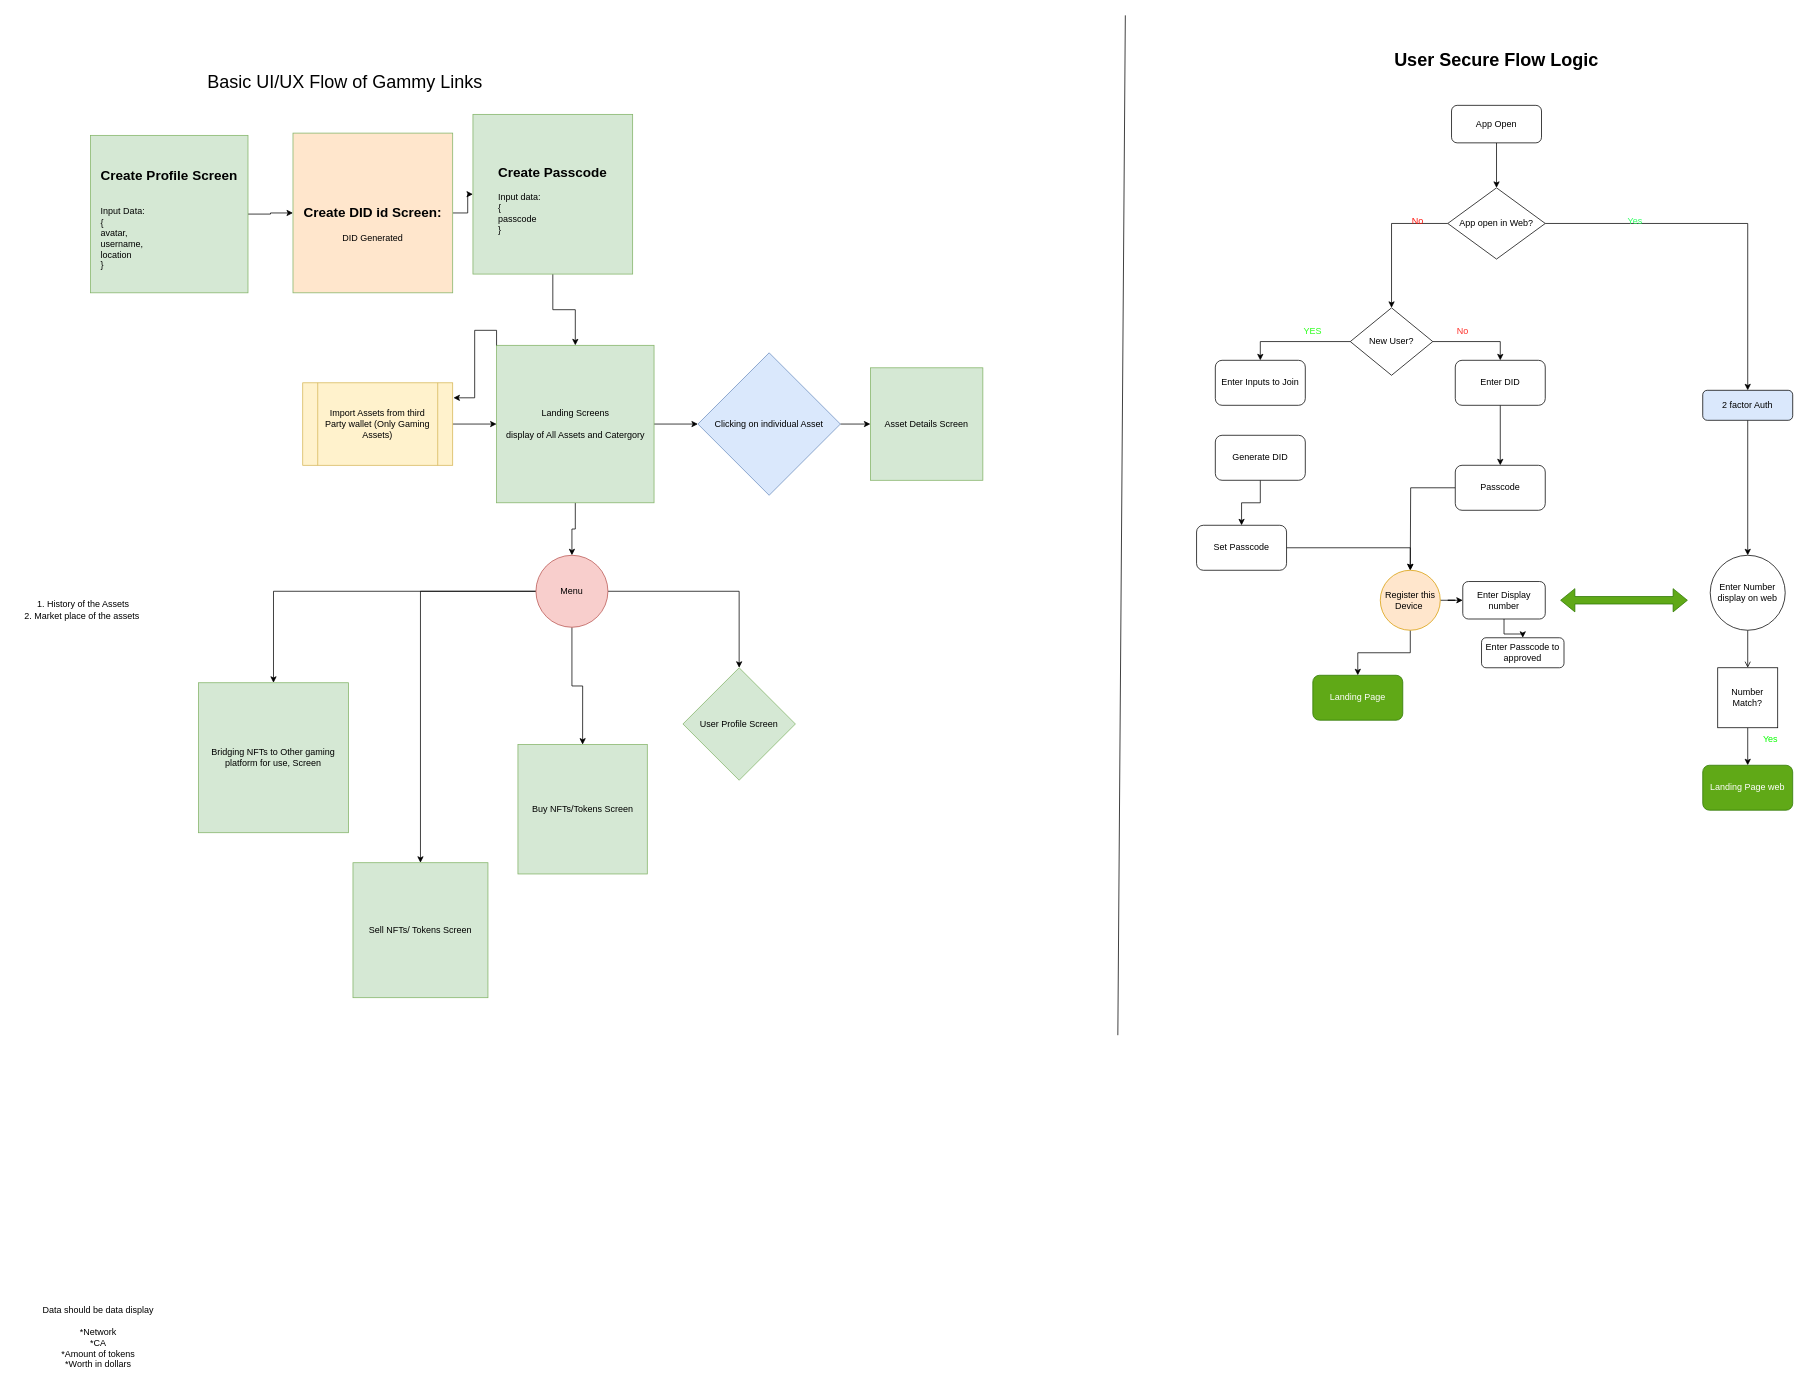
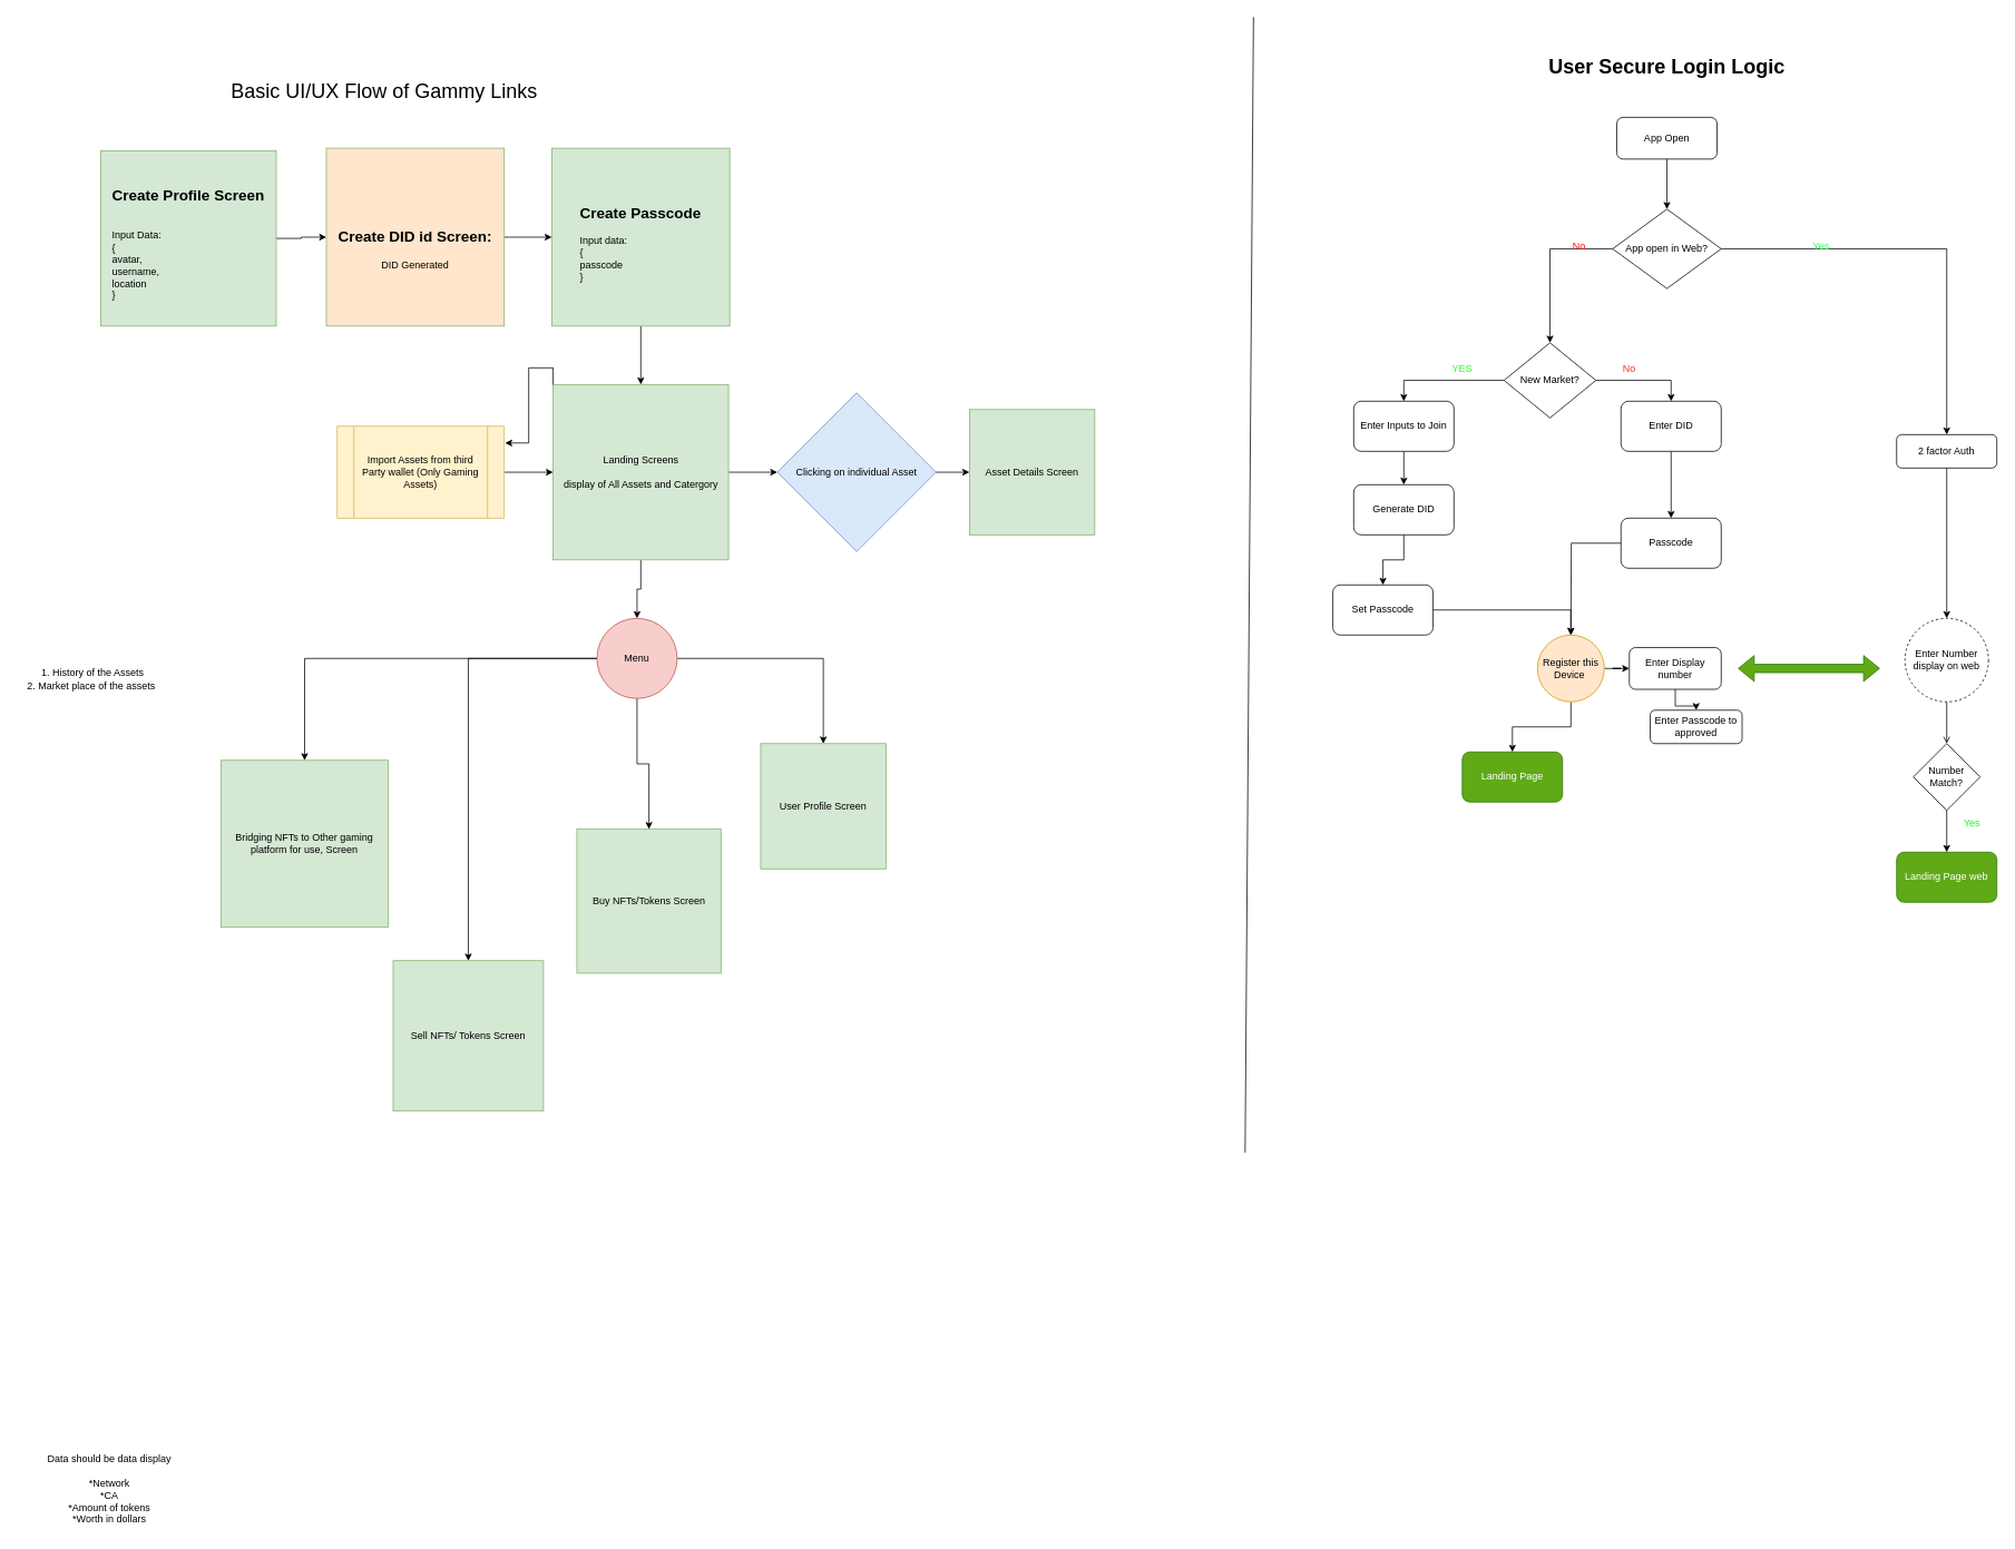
- <mxCell id="67" value="&lt;h1&gt;User Secure Flow Logic&lt;/h1&gt;" style="text;html=1;strokeColor=none;fillColor=none;align=center;verticalAlign=middle;whiteSpace=wrap;rounded=0;" vertex="1" parent="1"><mxGeometry x="1845" y="60" width="300" height="40" as="geometry" /></mxCell>
+ <mxCell id="67" value="&lt;h1&gt;User Secure Login Logic&lt;/h1&gt;" style="text;html=1;strokeColor=none;fillColor=none;align=center;verticalAlign=middle;whiteSpace=wrap;rounded=0;" vertex="1" parent="1"><mxGeometry x="1845" y="60" width="300" height="40" as="geometry" /></mxCell>
- <mxCell id="25" value="&lt;h2&gt;Create Passcode&lt;/h2&gt;&lt;div style=&quot;text-align: left;&quot;&gt;Input data:&lt;/div&gt;&lt;div style=&quot;text-align: left;&quot;&gt;{&lt;/div&gt;&lt;div style=&quot;text-align: left;&quot;&gt;passcode&lt;/div&gt;&lt;div style=&quot;text-align: left;&quot;&gt;}&lt;/div&gt;" style="whiteSpace=wrap;html=1;aspect=fixed;fillColor=#d5e8d4;strokeColor=#82b366;" vertex="1" parent="1"><mxGeometry x="630" y="152" width="213" height="213" as="geometry" /></mxCell>
+ <mxCell id="25" value="&lt;h2&gt;Create Passcode&lt;/h2&gt;&lt;div style=&quot;text-align: left;&quot;&gt;Input data:&lt;/div&gt;&lt;div style=&quot;text-align: left;&quot;&gt;{&lt;/div&gt;&lt;div style=&quot;text-align: left;&quot;&gt;passcode&lt;/div&gt;&lt;div style=&quot;text-align: left;&quot;&gt;}&lt;/div&gt;" style="whiteSpace=wrap;html=1;aspect=fixed;fillColor=#d5e8d4;strokeColor=#82b366;" vertex="1" parent="1"><mxGeometry x="660" y="177" width="213" height="213" as="geometry" /></mxCell>
- <mxCell id="39" value="New User?" style="rhombus;whiteSpace=wrap;html=1;" vertex="1" parent="1"><mxGeometry x="1800" y="410" width="110" height="90" as="geometry" /></mxCell>
+ <mxCell id="39" value="New Market?" style="rhombus;whiteSpace=wrap;html=1;" vertex="1" parent="1"><mxGeometry x="1800" y="410" width="110" height="90" as="geometry" /></mxCell>
- <mxCell id="55" value="2 factor Auth" style="rounded=1;whiteSpace=wrap;html=1;fillColor=#dae8fc;" vertex="1" parent="1"><mxGeometry x="2270" y="520" width="120" height="40" as="geometry" /></mxCell>
+ <mxCell id="55" value="2 factor Auth" style="rounded=1;whiteSpace=wrap;html=1;" vertex="1" parent="1"><mxGeometry x="2270" y="520" width="120" height="40" as="geometry" /></mxCell>
+ <mxCell id="29" value="" style="edgeStyle=orthogonalEdgeStyle;rounded=0;orthogonalLoop=1;jettySize=auto;html=1;" edge="1" parent="1" source="30" target="32"><mxGeometry relative="1" as="geometry" /></mxCell>
- <mxCell id="58" value="Enter Number display on web" style="ellipse;whiteSpace=wrap;html=1;aspect=fixed;" vertex="1" parent="1"><mxGeometry x="2280" y="740" width="100" height="100" as="geometry" /></mxCell>
+ <mxCell id="58" value="Enter Number display on web" style="ellipse;whiteSpace=wrap;html=1;aspect=fixed;dashed=1;" vertex="1" parent="1"><mxGeometry x="2280" y="740" width="100" height="100" as="geometry" /></mxCell>
- <mxCell id="61" value="Number Match?" style="whiteSpace=wrap;html=1;rounded=0;" vertex="1" parent="1"><mxGeometry x="2290" y="890" width="80" height="80" as="geometry" /></mxCell>
+ <mxCell id="61" value="Number Match?" style="rhombus;whiteSpace=wrap;html=1;" vertex="1" parent="1"><mxGeometry x="2290" y="890" width="80" height="80" as="geometry" /></mxCell>
- <mxCell id="18" value="User Profile Screen" style="rhombus;whiteSpace=wrap;html=1;aspect=fixed;fillColor=#d5e8d4;strokeColor=#82b366;" vertex="1" parent="1"><mxGeometry x="910" y="890" width="150" height="150" as="geometry" /></mxCell>
+ <mxCell id="18" value="User Profile Screen" style="whiteSpace=wrap;html=1;aspect=fixed;fillColor=#d5e8d4;strokeColor=#82b366;" vertex="1" parent="1"><mxGeometry x="910" y="890" width="150" height="150" as="geometry" /></mxCell>
